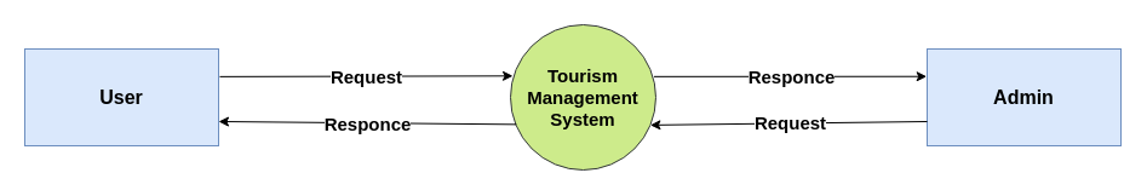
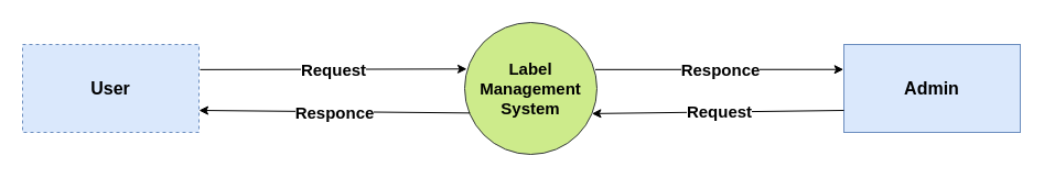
- <mxCell id="2" value="&lt;font style=&quot;font-size: 16px;&quot;&gt;&lt;b style=&quot;font-size: 16px;&quot;&gt;User&lt;/b&gt;&lt;/font&gt;" style="rounded=0;whiteSpace=wrap;html=1;fillColor=#dae8fc;strokeColor=#6c8ebf;fontSize=16;" parent="1" vertex="1"><mxGeometry x="20" y="40" width="160" height="80" as="geometry" /></mxCell>
+ <mxCell id="2" value="&lt;font style=&quot;font-size: 16px;&quot;&gt;&lt;b style=&quot;font-size: 16px;&quot;&gt;User&lt;/b&gt;&lt;/font&gt;" style="rounded=0;whiteSpace=wrap;html=1;fillColor=#dae8fc;strokeColor=#6c8ebf;fontSize=16;dashed=1;" parent="1" vertex="1"><mxGeometry x="20" y="40" width="160" height="80" as="geometry" /></mxCell>
- <mxCell id="4" value="&lt;font style=&quot;font-size: 15px;&quot;&gt;&lt;b style=&quot;font-size: 15px;&quot;&gt;Tourism Management&lt;br style=&quot;font-size: 15px;&quot;&gt;System&lt;/b&gt;&lt;/font&gt;" style="ellipse;whiteSpace=wrap;html=1;aspect=fixed;fillColor=#cdeb8b;strokeColor=#36393d;fontSize=15;" parent="1" vertex="1"><mxGeometry x="421" y="20" width="120" height="120" as="geometry" /></mxCell>
+ <mxCell id="4" value="&lt;font style=&quot;font-size: 15px;&quot;&gt;&lt;b style=&quot;font-size: 15px;&quot;&gt;Label Management&lt;br style=&quot;font-size: 15px;&quot;&gt;System&lt;/b&gt;&lt;/font&gt;" style="ellipse;whiteSpace=wrap;html=1;aspect=fixed;fillColor=#cdeb8b;strokeColor=#36393d;fontSize=15;" parent="1" vertex="1"><mxGeometry x="421" y="20" width="120" height="120" as="geometry" /></mxCell>
